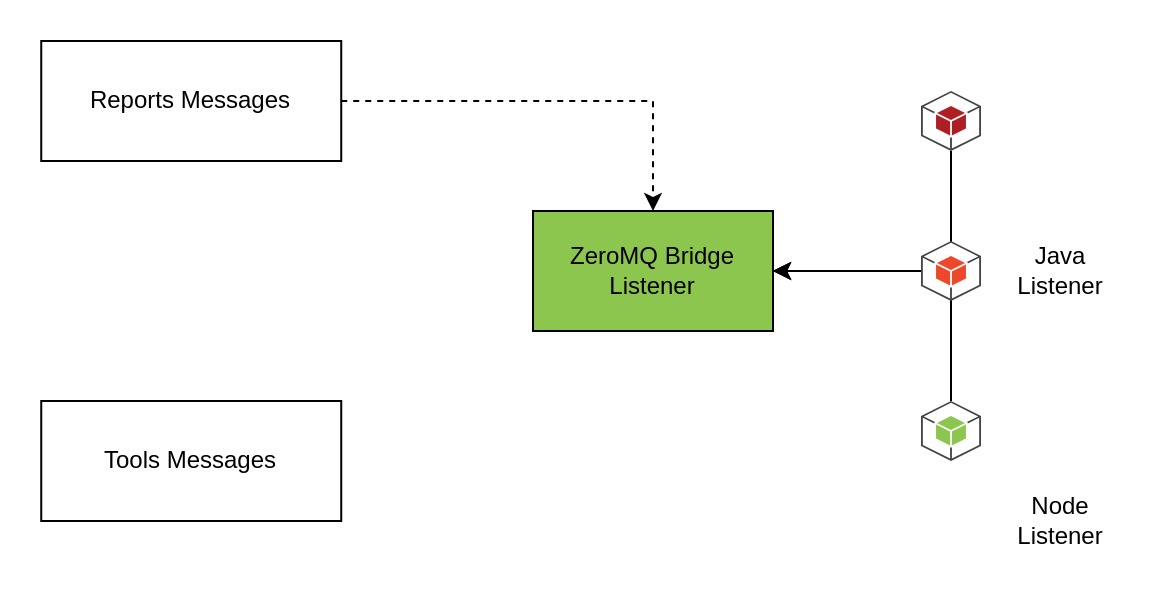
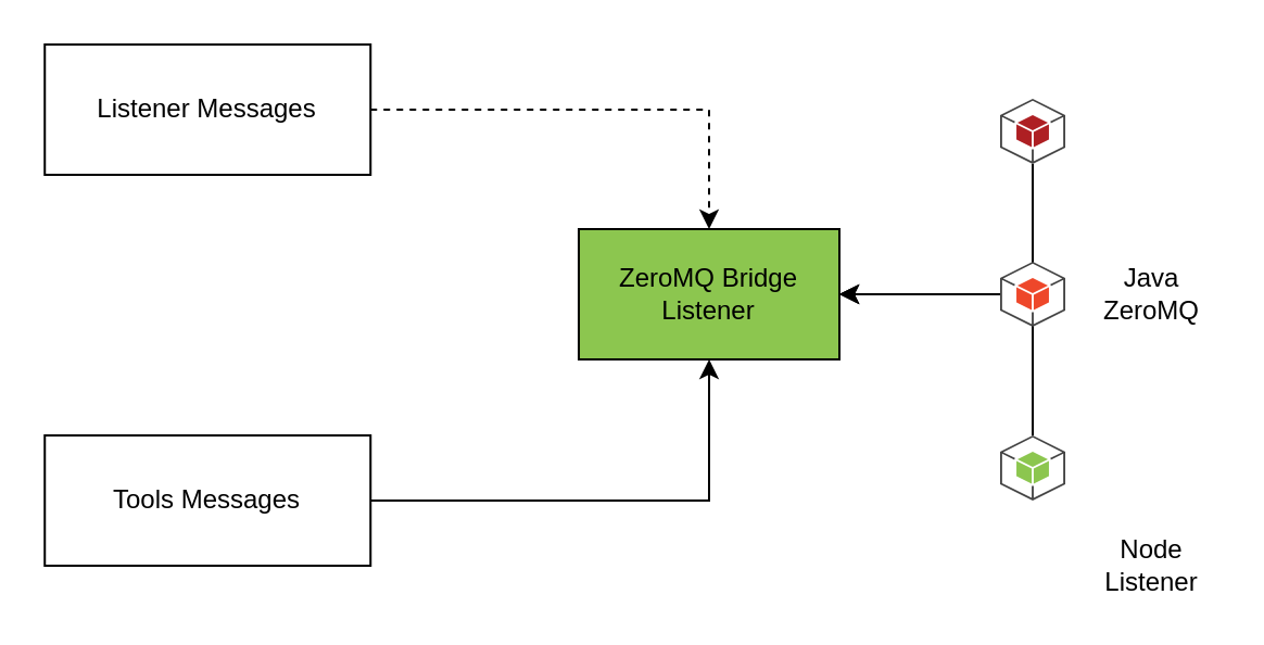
- <mxCell id="4" value="Reports Messages" style="rounded=0;whiteSpace=wrap;html=1;" vertex="1" parent="1"><mxGeometry x="20.12" y="20" width="150" height="60" as="geometry" /></mxCell>
+ <mxCell id="4" value="Listener Messages" style="rounded=0;whiteSpace=wrap;html=1;" vertex="1" parent="1"><mxGeometry x="20.12" y="20" width="150" height="60" as="geometry" /></mxCell>
- <mxCell id="16" value="Java Listener" style="text;html=1;strokeColor=none;fillColor=none;align=center;verticalAlign=middle;whiteSpace=wrap;rounded=0;" vertex="1" parent="1"><mxGeometry x="500" y="120" width="60" height="30" as="geometry" /></mxCell>
+ <mxCell id="16" value="Java ZeroMQ" style="text;html=1;strokeColor=none;fillColor=none;align=center;verticalAlign=middle;whiteSpace=wrap;rounded=0;" vertex="1" parent="1"><mxGeometry x="500" y="120" width="60" height="30" as="geometry" /></mxCell>
+ <mxCell id="2" style="edgeStyle=orthogonalEdgeStyle;rounded=0;orthogonalLoop=1;jettySize=auto;html=1;exitX=1;exitY=0.5;exitDx=0;exitDy=0;entryX=0.5;entryY=1;entryDx=0;entryDy=0;" edge="1" parent="1" source="3" target="7"><mxGeometry relative="1" as="geometry" /></mxCell>
